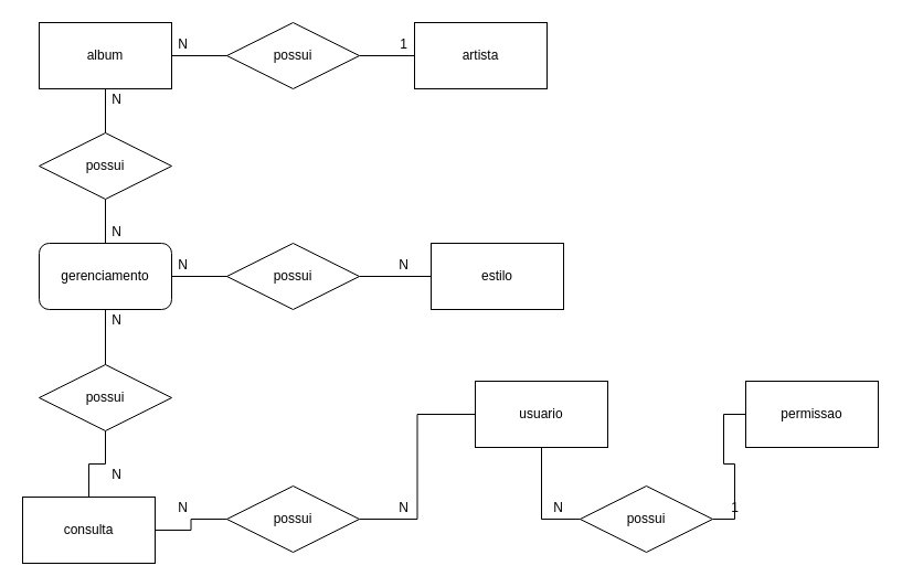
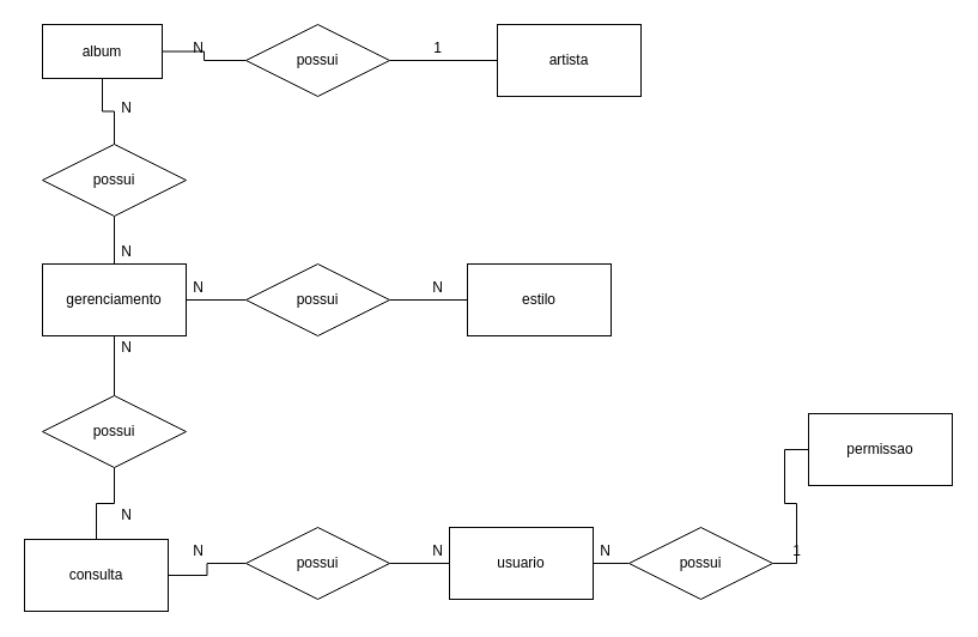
- <mxCell id="4" value="album" style="rounded=0;whiteSpace=wrap;html=1;" parent="1" vertex="1"><mxGeometry x="35" y="20" width="120" height="60" as="geometry" /></mxCell>
+ <mxCell id="4" value="album" style="rounded=0;whiteSpace=wrap;html=1;" parent="1" vertex="1"><mxGeometry x="35" y="20" width="100" height="45" as="geometry" /></mxCell>
- <mxCell id="22" value="artista" style="whiteSpace=wrap;html=1;" vertex="1" parent="1"><mxGeometry x="375" y="20" width="120" height="60" as="geometry" /></mxCell>
+ <mxCell id="22" value="artista" style="whiteSpace=wrap;html=1;" vertex="1" parent="1"><mxGeometry x="415" y="20" width="120" height="60" as="geometry" /></mxCell>
- <mxCell id="19" value="gerenciamento" style="whiteSpace=wrap;html=1;rounded=1;" vertex="1" parent="1"><mxGeometry x="35" y="220" width="120" height="60" as="geometry" /></mxCell>
+ <mxCell id="19" value="gerenciamento" style="whiteSpace=wrap;html=1;" vertex="1" parent="1"><mxGeometry x="35" y="220" width="120" height="60" as="geometry" /></mxCell>
- <mxCell id="6" value="usuario" style="whiteSpace=wrap;html=1;" parent="1" vertex="1"><mxGeometry x="430" y="345" width="120" height="60" as="geometry" /></mxCell>
+ <mxCell id="6" value="usuario" style="whiteSpace=wrap;html=1;" parent="1" vertex="1"><mxGeometry x="375" y="440" width="120" height="60" as="geometry" /></mxCell>
